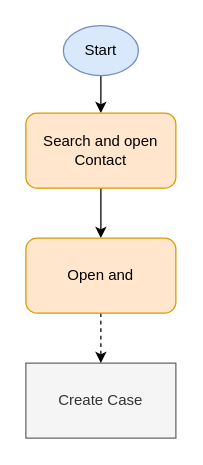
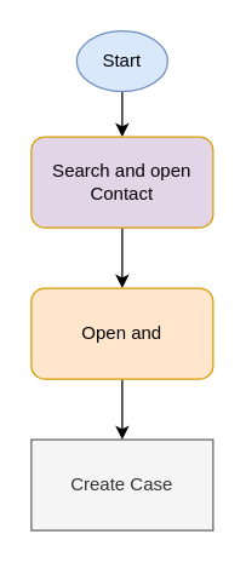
- <mxCell id="6" value="Search and open Contact" style="rounded=1;whiteSpace=wrap;html=1;fillColor=#ffe6cc;strokeColor=#d79b00;" vertex="1" parent="1"><mxGeometry x="20" y="90" width="120" height="60" as="geometry" /></mxCell>
+ <mxCell id="6" value="Search and open Contact" style="rounded=1;whiteSpace=wrap;html=1;fillColor=#e1d5e7;strokeColor=#d79b00;" vertex="1" parent="1"><mxGeometry x="20" y="90" width="120" height="60" as="geometry" /></mxCell>
- <mxCell id="7" value="" style="edgeStyle=orthogonalEdgeStyle;rounded=0;orthogonalLoop=1;jettySize=auto;html=1;dashed=1;" edge="1" parent="1" source="8" target="4"><mxGeometry relative="1" as="geometry" /></mxCell>
+ <mxCell id="7" value="" style="edgeStyle=orthogonalEdgeStyle;rounded=0;orthogonalLoop=1;jettySize=auto;html=1;" edge="1" parent="1" source="8" target="4"><mxGeometry relative="1" as="geometry" /></mxCell>
